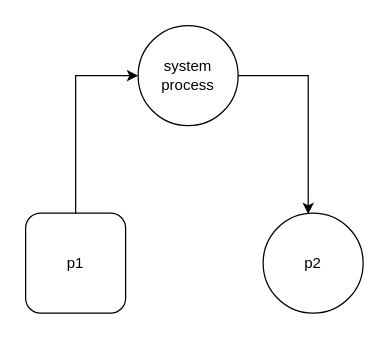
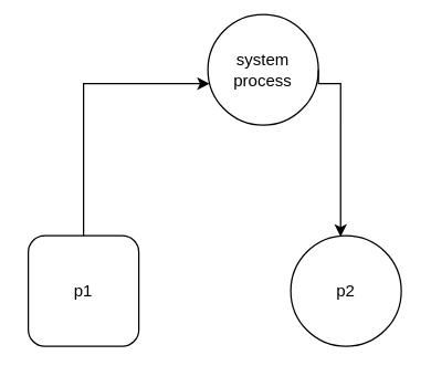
- <mxCell id="3" value="system&lt;br&gt;process" style="ellipse;whiteSpace=wrap;html=1;aspect=fixed;" vertex="1" parent="1"><mxGeometry x="110" y="20" width="80" height="80" as="geometry" /></mxCell>
+ <mxCell id="3" value="system&lt;br&gt;process" style="ellipse;whiteSpace=wrap;html=1;aspect=fixed;" vertex="1" parent="1"><mxGeometry x="150" y="10" width="80" height="80" as="geometry" /></mxCell>
